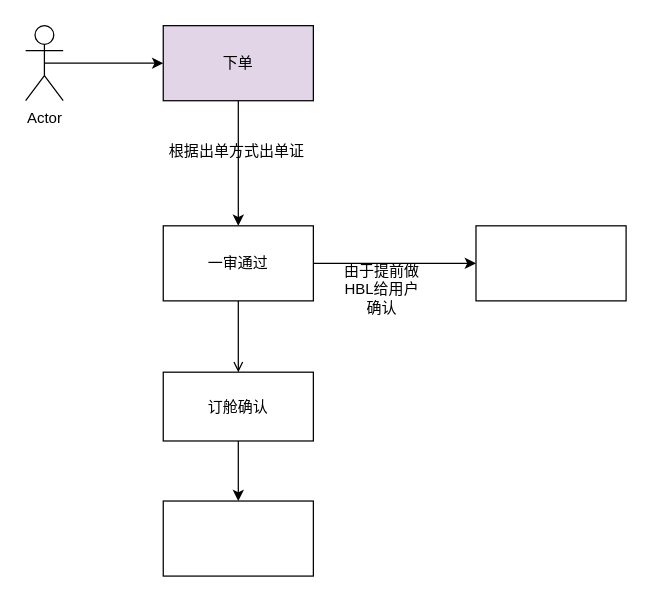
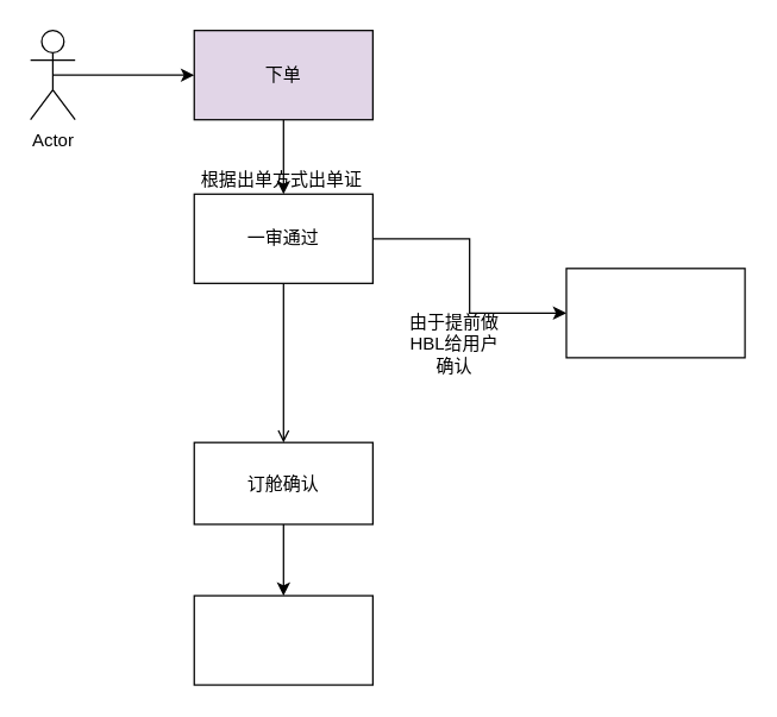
- <mxCell id="8" value="一审通过" style="rounded=0;whiteSpace=wrap;html=1;" vertex="1" parent="1"><mxGeometry x="130" y="180" width="120" height="60" as="geometry" /></mxCell>
+ <mxCell id="8" value="一审通过" style="rounded=0;whiteSpace=wrap;html=1;" vertex="1" parent="1"><mxGeometry x="130" y="130" width="120" height="60" as="geometry" /></mxCell>
